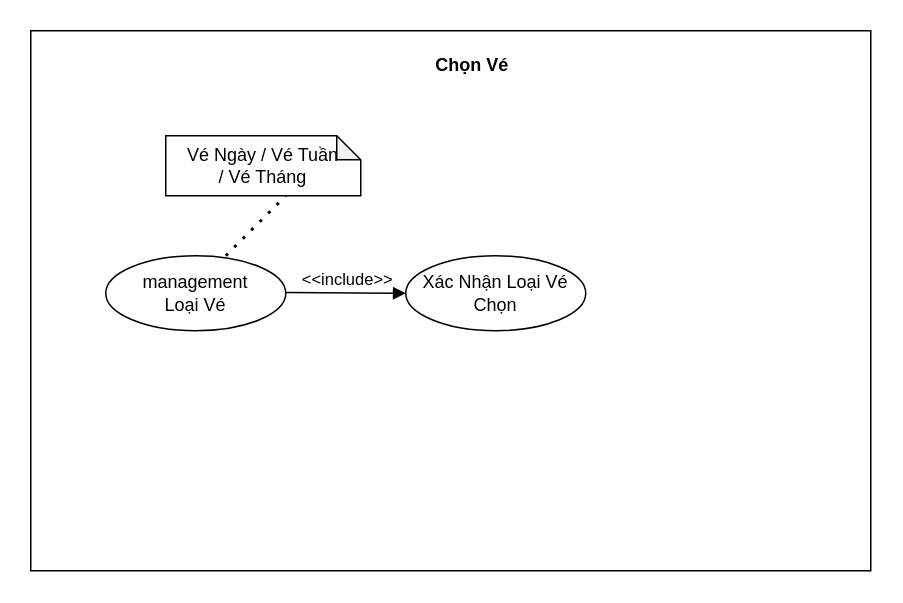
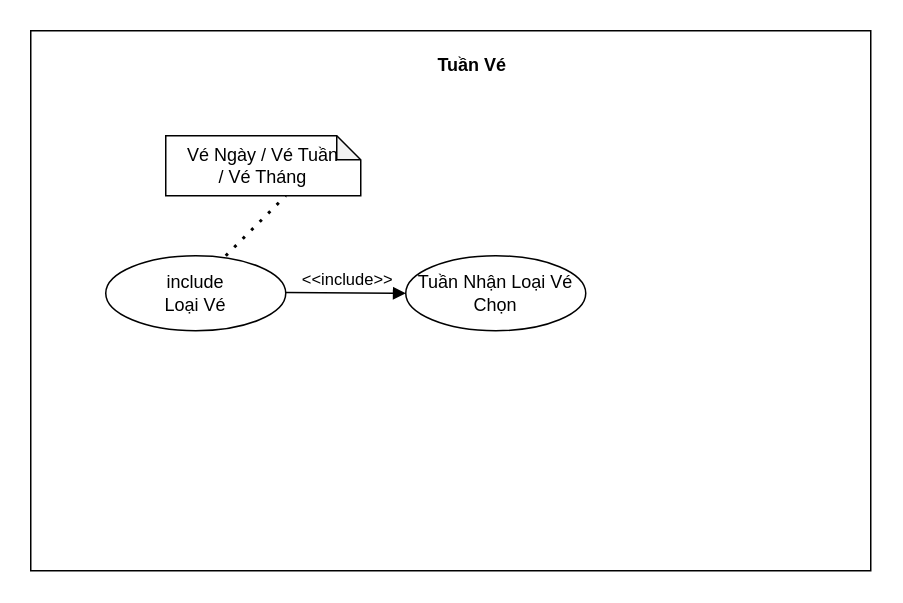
- <mxCell id="3" value="Chọn Vé" style="text;align=center;fontStyle=1;verticalAlign=middle;spacingLeft=3;spacingRight=3;strokeColor=none;rotatable=0;points=[[0,0.5],[1,0.5]];portConstraint=eastwest;html=1;" vertex="1" parent="1"><mxGeometry x="274" y="30" width="80" height="26" as="geometry" /></mxCell>
+ <mxCell id="3" value="Tuần Vé" style="text;align=center;fontStyle=1;verticalAlign=middle;spacingLeft=3;spacingRight=3;strokeColor=none;rotatable=0;points=[[0,0.5],[1,0.5]];portConstraint=eastwest;html=1;" vertex="1" parent="1"><mxGeometry x="274" y="30" width="80" height="26" as="geometry" /></mxCell>
- <mxCell id="4" value="management &lt;br&gt;Loại Vé" style="ellipse;whiteSpace=wrap;html=1;" vertex="1" parent="1"><mxGeometry x="70" y="170" width="120" height="50" as="geometry" /></mxCell>
+ <mxCell id="4" value="include &lt;br&gt;Loại Vé" style="ellipse;whiteSpace=wrap;html=1;" vertex="1" parent="1"><mxGeometry x="70" y="170" width="120" height="50" as="geometry" /></mxCell>
- <mxCell id="7" value="Xác Nhận Loại Vé Chọn" style="ellipse;whiteSpace=wrap;html=1;" vertex="1" parent="1"><mxGeometry x="270" y="170" width="120" height="50" as="geometry" /></mxCell>
+ <mxCell id="7" value="Tuần Nhận Loại Vé Chọn" style="ellipse;whiteSpace=wrap;html=1;" vertex="1" parent="1"><mxGeometry x="270" y="170" width="120" height="50" as="geometry" /></mxCell>
